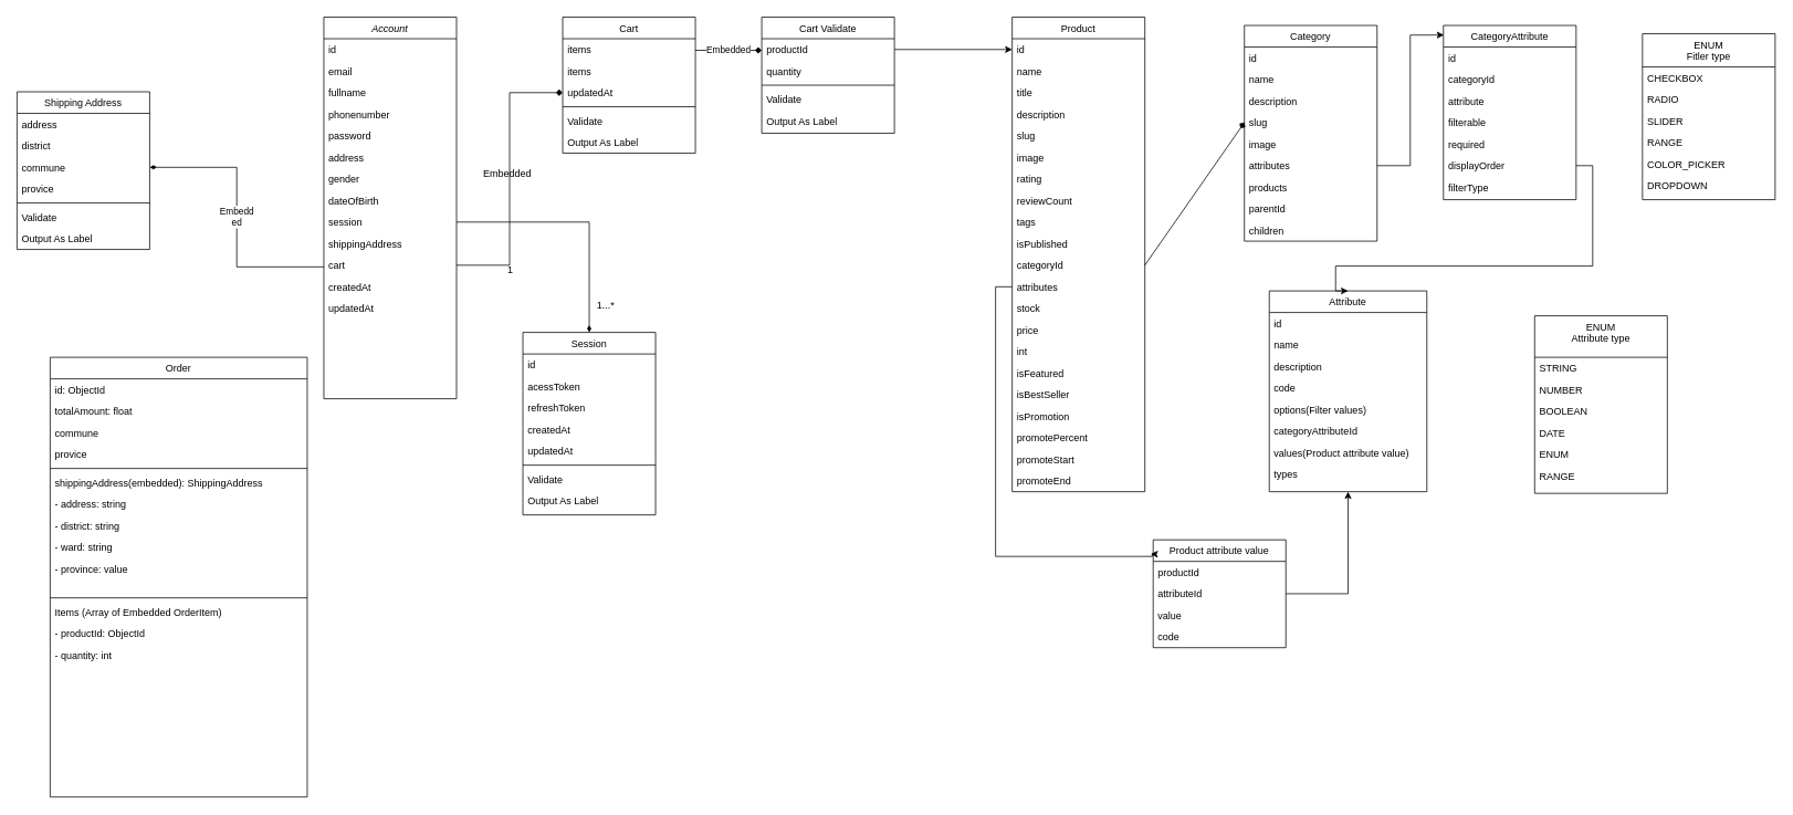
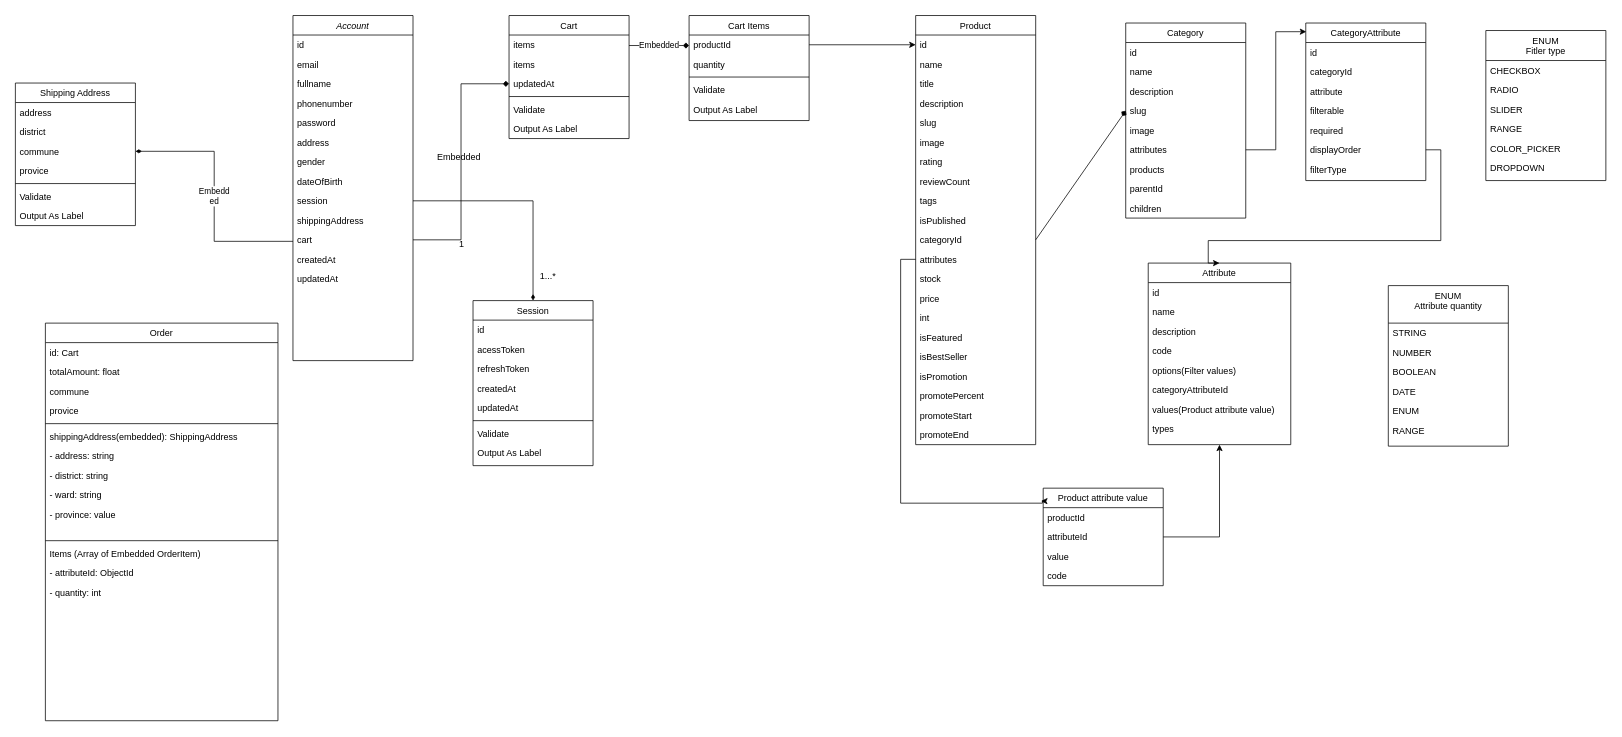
- <mxCell id="35" value="Cart Validate&#10;" style="swimlane;fontStyle=0;align=center;verticalAlign=top;childLayout=stackLayout;horizontal=1;startSize=26;horizontalStack=0;resizeParent=1;resizeLast=0;collapsible=1;marginBottom=0;rounded=0;shadow=0;strokeWidth=1;" parent="1" vertex="1"><mxGeometry x="918" y="20" width="160" height="140" as="geometry"><mxRectangle x="550" y="140" width="160" height="26" as="alternateBounds" /></mxGeometry></mxCell>
+ <mxCell id="35" value="Cart Items&#10;" style="swimlane;fontStyle=0;align=center;verticalAlign=top;childLayout=stackLayout;horizontal=1;startSize=26;horizontalStack=0;resizeParent=1;resizeLast=0;collapsible=1;marginBottom=0;rounded=0;shadow=0;strokeWidth=1;" parent="1" vertex="1"><mxGeometry x="918" y="20" width="160" height="140" as="geometry"><mxRectangle x="550" y="140" width="160" height="26" as="alternateBounds" /></mxGeometry></mxCell>
- <mxCell id="113" value="ENUM&#10;Attribute type" style="swimlane;fontStyle=0;align=center;verticalAlign=top;childLayout=stackLayout;horizontal=1;startSize=50;horizontalStack=0;resizeParent=1;resizeLast=0;collapsible=1;marginBottom=0;rounded=0;shadow=0;strokeWidth=1;" parent="1" vertex="1"><mxGeometry x="1850" y="380" width="160" height="214" as="geometry"><mxRectangle x="550" y="140" width="160" height="26" as="alternateBounds" /></mxGeometry></mxCell>
+ <mxCell id="113" value="ENUM&#10;Attribute quantity" style="swimlane;fontStyle=0;align=center;verticalAlign=top;childLayout=stackLayout;horizontal=1;startSize=50;horizontalStack=0;resizeParent=1;resizeLast=0;collapsible=1;marginBottom=0;rounded=0;shadow=0;strokeWidth=1;" parent="1" vertex="1"><mxGeometry x="1850" y="380" width="160" height="214" as="geometry"><mxRectangle x="550" y="140" width="160" height="26" as="alternateBounds" /></mxGeometry></mxCell>
- <mxCell id="54" value="id: ObjectId" style="text;align=left;verticalAlign=top;spacingLeft=4;spacingRight=4;overflow=hidden;rotatable=0;points=[[0,0.5],[1,0.5]];portConstraint=eastwest;" parent="53" vertex="1"><mxGeometry y="26" width="310" height="26" as="geometry" /></mxCell>
+ <mxCell id="54" value="id: Cart" style="text;align=left;verticalAlign=top;spacingLeft=4;spacingRight=4;overflow=hidden;rotatable=0;points=[[0,0.5],[1,0.5]];portConstraint=eastwest;" parent="53" vertex="1"><mxGeometry y="26" width="310" height="26" as="geometry" /></mxCell>
- <mxCell id="66" value="- productId: ObjectId" style="text;align=left;verticalAlign=top;spacingLeft=4;spacingRight=4;overflow=hidden;rotatable=0;points=[[0,0.5],[1,0.5]];portConstraint=eastwest;" parent="53" vertex="1"><mxGeometry y="320" width="310" height="26" as="geometry" /></mxCell>
+ <mxCell id="66" value="- attributeId: ObjectId" style="text;align=left;verticalAlign=top;spacingLeft=4;spacingRight=4;overflow=hidden;rotatable=0;points=[[0,0.5],[1,0.5]];portConstraint=eastwest;" parent="53" vertex="1"><mxGeometry y="320" width="310" height="26" as="geometry" /></mxCell>
